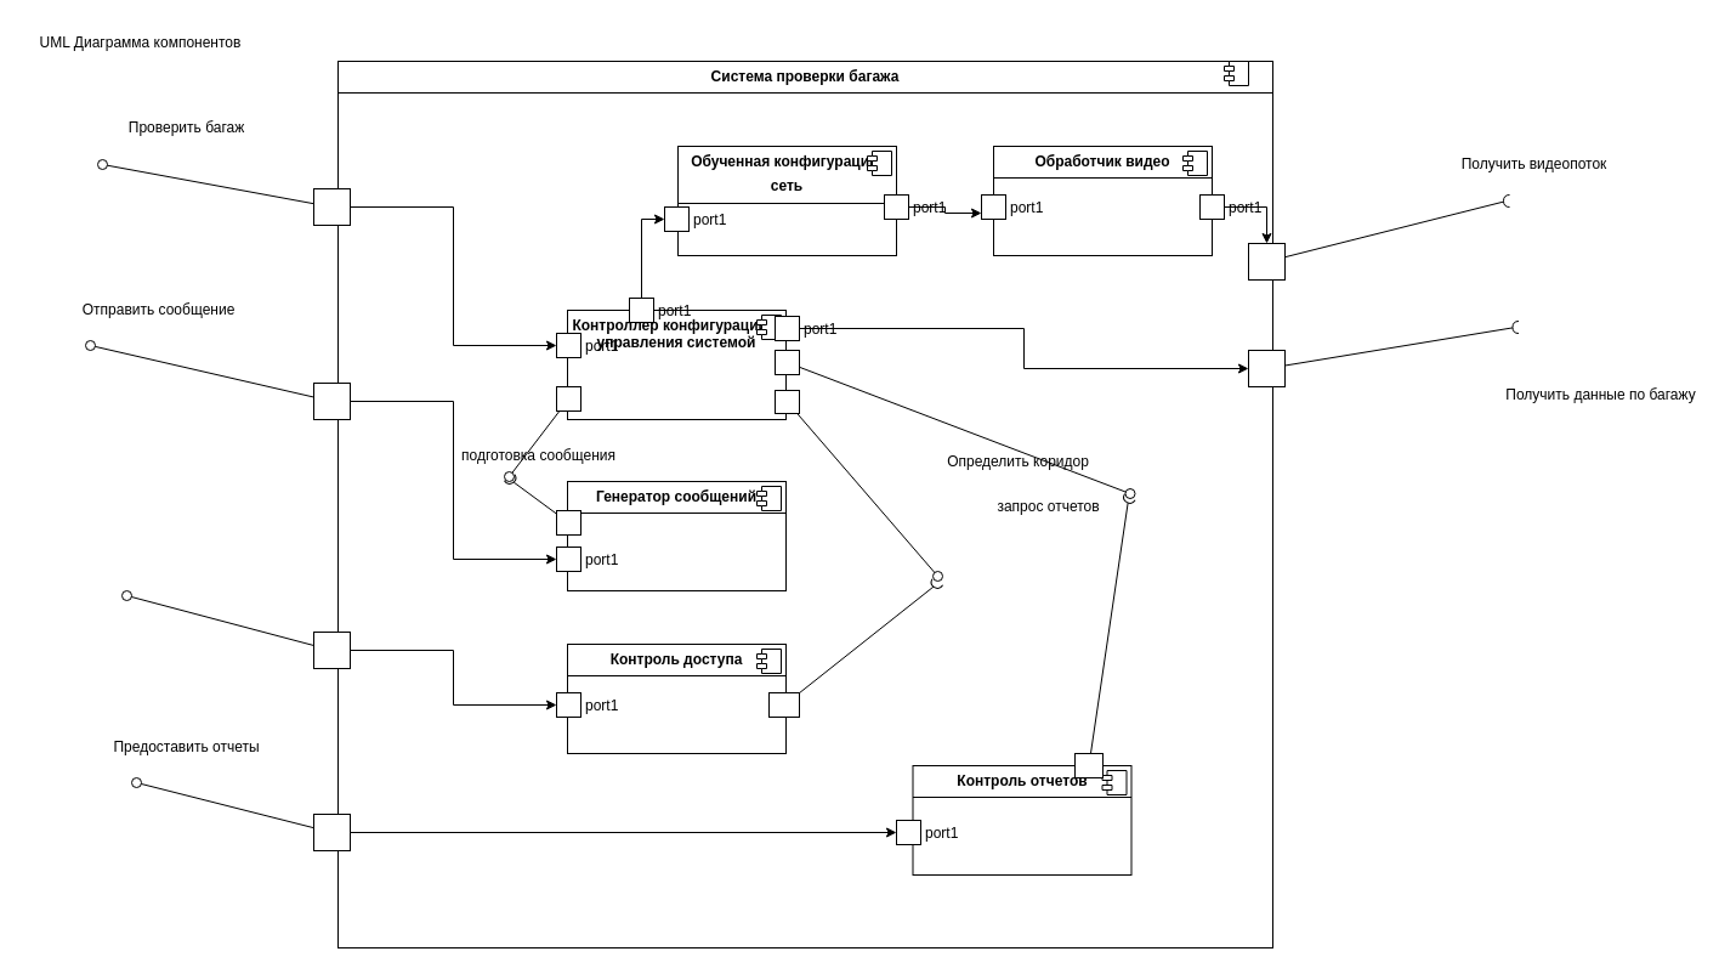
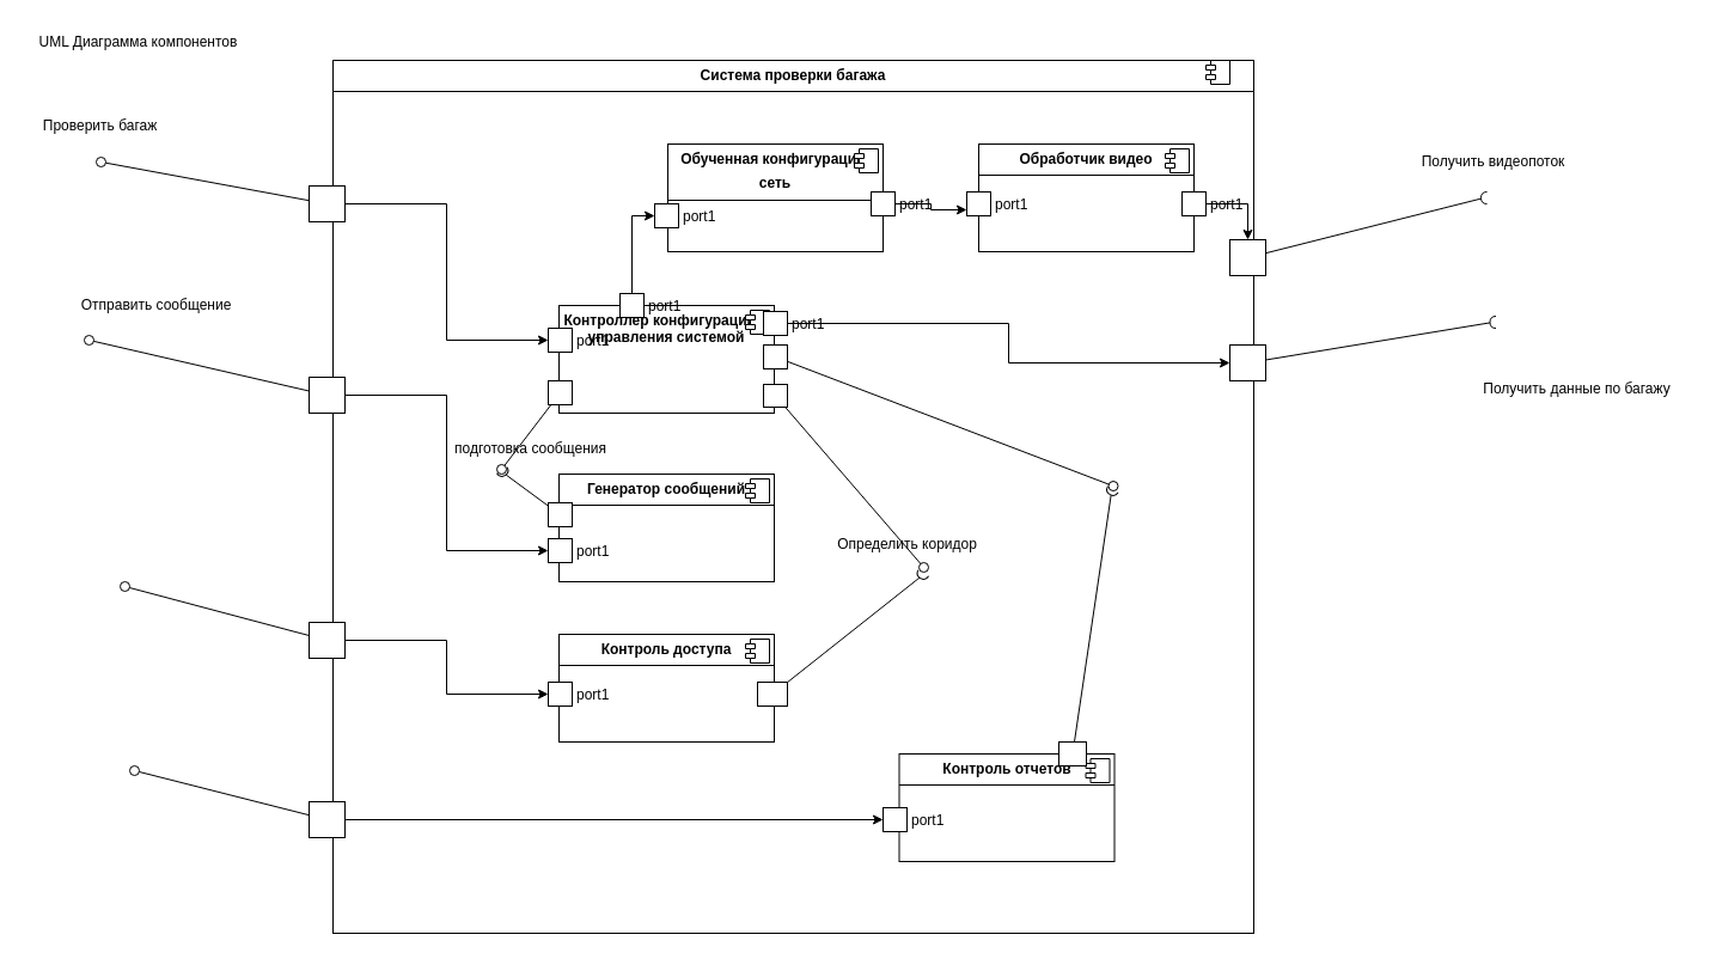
- <mxCell id="9" value="Проверить багаж" style="text;html=1;align=center;verticalAlign=middle;resizable=0;points=[];autosize=1;strokeColor=none;fillColor=none;" vertex="1" parent="1"><mxGeometry x="93" y="90" width="120" height="30" as="geometry" /></mxCell>
+ <mxCell id="9" value="Проверить багаж" style="text;html=1;align=center;verticalAlign=middle;resizable=0;points=[];autosize=1;strokeColor=none;fillColor=none;" vertex="1" parent="1"><mxGeometry x="23" y="90" width="120" height="30" as="geometry" /></mxCell>
- <mxCell id="27" value="Получить видеопоток" style="text;html=1;align=center;verticalAlign=middle;resizable=0;points=[];autosize=1;strokeColor=none;fillColor=none;" vertex="1" parent="1"><mxGeometry x="1193" y="120" width="140" height="30" as="geometry" /></mxCell>
+ <mxCell id="27" value="Получить видеопоток" style="text;html=1;align=center;verticalAlign=middle;resizable=0;points=[];autosize=1;strokeColor=none;fillColor=none;" vertex="1" parent="1"><mxGeometry x="1178" y="120" width="140" height="30" as="geometry" /></mxCell>
- <mxCell id="76" value="Определить коридор" style="text;html=1;align=center;verticalAlign=middle;resizable=0;points=[];autosize=1;strokeColor=none;fillColor=none;" vertex="1" parent="1"><mxGeometry x="768" y="365" width="140" height="30" as="geometry" /></mxCell>
+ <mxCell id="76" value="Определить коридор" style="text;html=1;align=center;verticalAlign=middle;resizable=0;points=[];autosize=1;strokeColor=none;fillColor=none;" vertex="1" parent="1"><mxGeometry x="688" y="440" width="140" height="30" as="geometry" /></mxCell>
- <mxCell id="66" value="запрос отчетов" style="text;html=1;align=center;verticalAlign=middle;resizable=0;points=[];autosize=1;strokeColor=none;fillColor=none;" vertex="1" parent="1"><mxGeometry x="808" y="402" width="110" height="30" as="geometry" /></mxCell>
- <mxCell id="23" value="Предоставить отчеты" style="text;html=1;align=center;verticalAlign=middle;resizable=0;points=[];autosize=1;strokeColor=none;fillColor=none;" vertex="1" parent="1"><mxGeometry x="83" y="600" width="140" height="30" as="geometry" /></mxCell>
